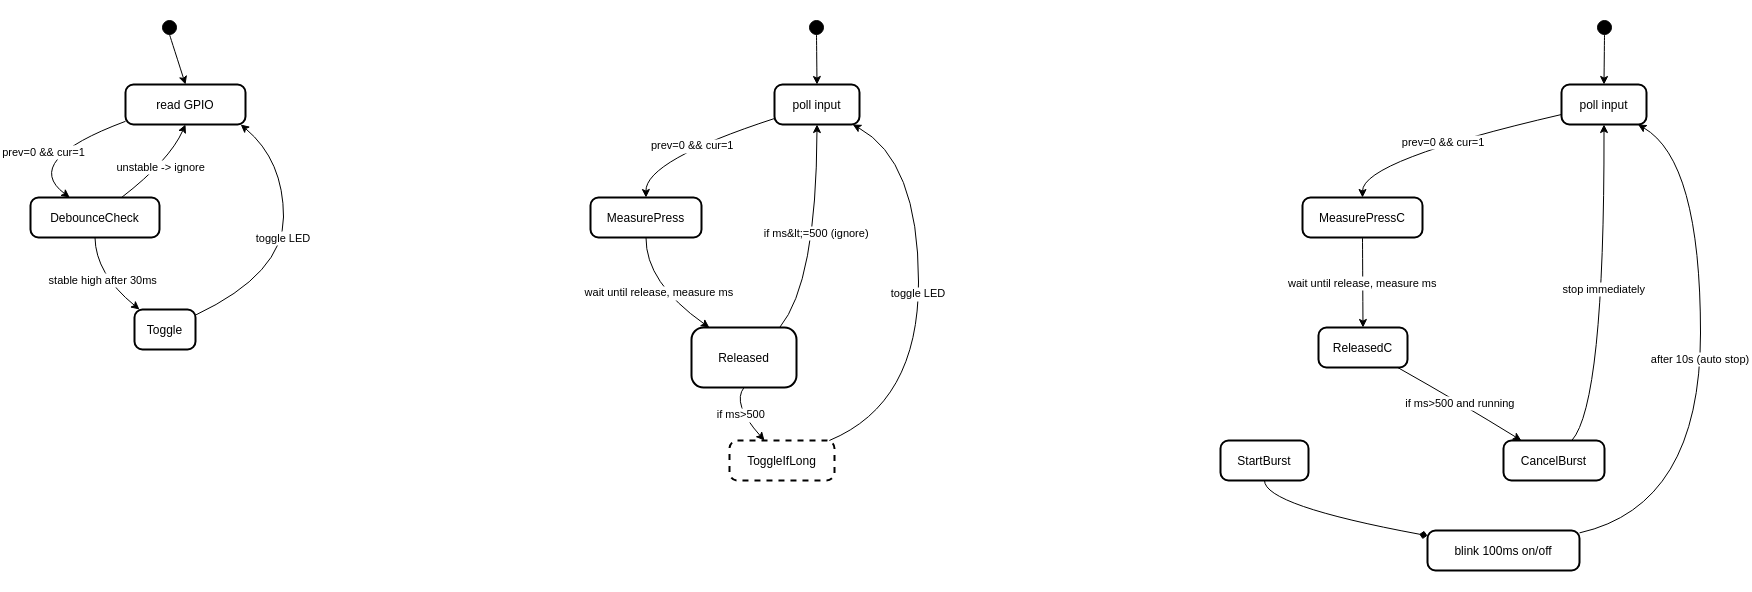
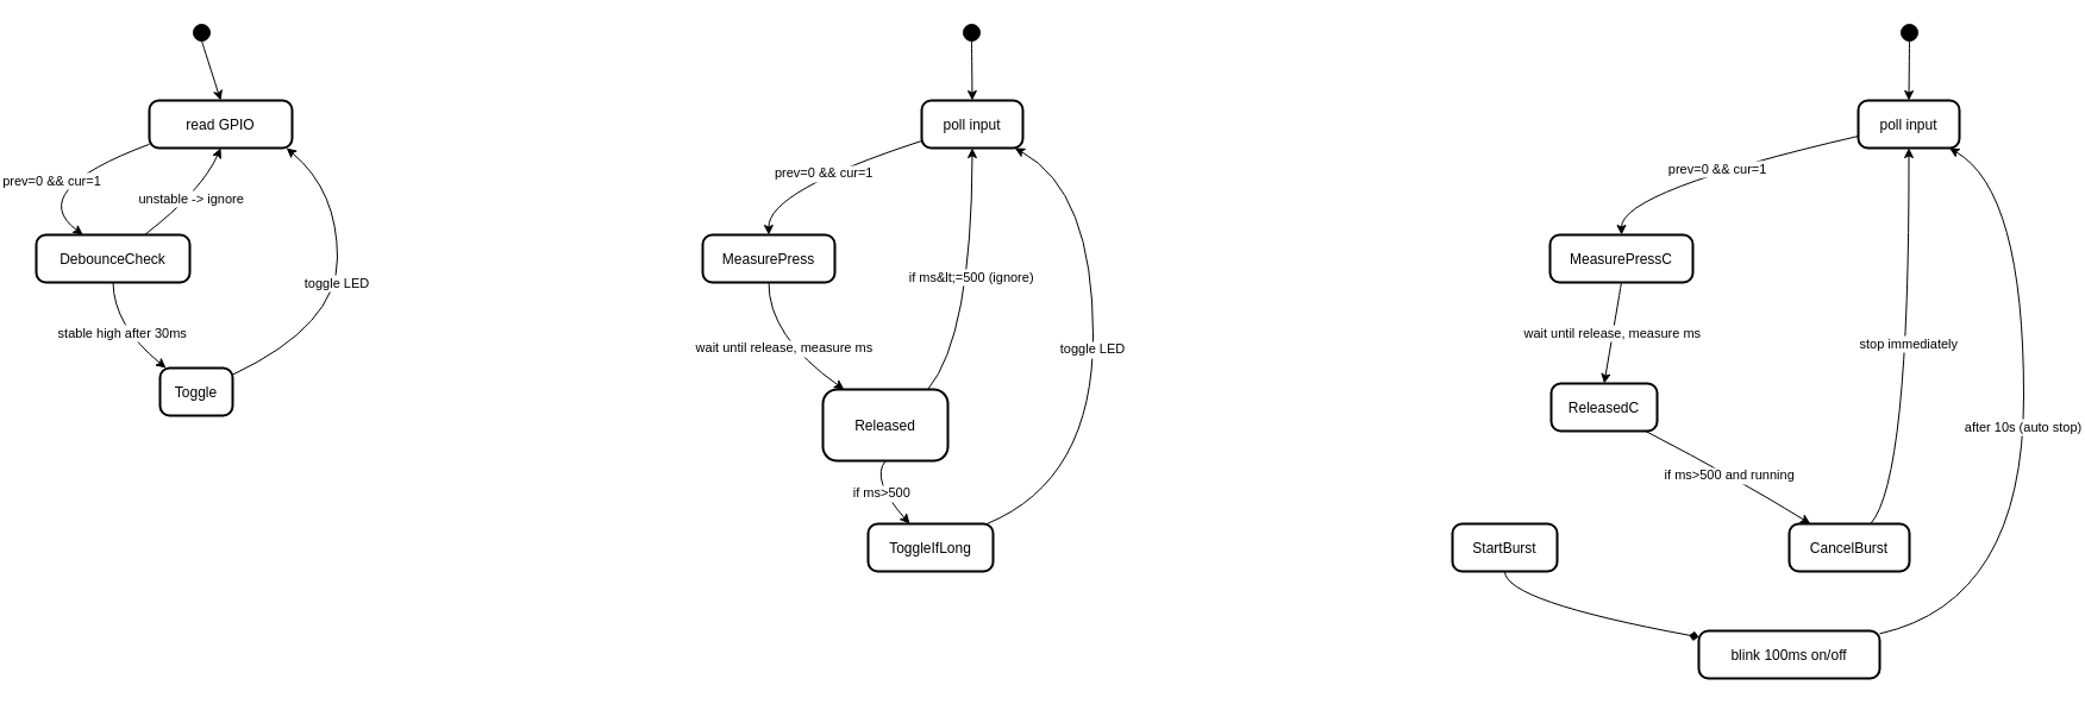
- <mxCell id="25" value="ReleasedC" style="rounded=1;arcSize=20;strokeWidth=2" vertex="1" parent="1"><mxGeometry x="1318" y="327" width="89" height="40" as="geometry" /></mxCell>
+ <mxCell id="25" value="ReleasedC" style="rounded=1;arcSize=20;strokeWidth=2" vertex="1" parent="1"><mxGeometry x="1303" y="322" width="89" height="40" as="geometry" /></mxCell>
- <mxCell id="15" value="ToggleIfLong" style="rounded=1;arcSize=20;strokeWidth=2;dashed=1;" vertex="1" parent="1"><mxGeometry x="729" y="440" width="105" height="40" as="geometry" /></mxCell>
+ <mxCell id="15" value="ToggleIfLong" style="rounded=1;arcSize=20;strokeWidth=2" vertex="1" parent="1"><mxGeometry x="729" y="440" width="105" height="40" as="geometry" /></mxCell>
